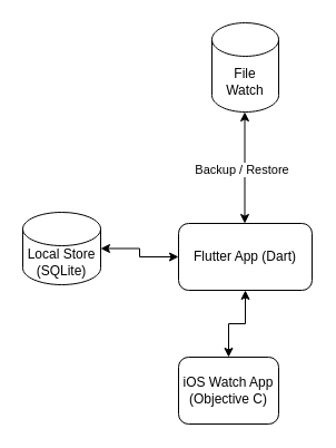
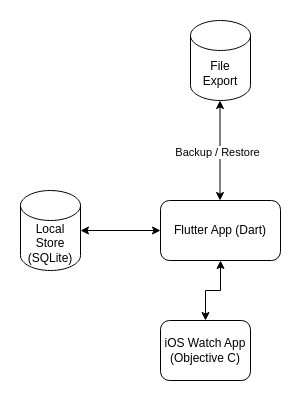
- <mxCell id="8" value="File &lt;br&gt;Watch" style="shape=cylinder3;whiteSpace=wrap;html=1;boundedLbl=1;backgroundOutline=1;size=15;" vertex="1" parent="1"><mxGeometry x="190" y="20" width="60" height="80" as="geometry" /></mxCell>
+ <mxCell id="8" value="File &lt;br&gt;Export" style="shape=cylinder3;whiteSpace=wrap;html=1;boundedLbl=1;backgroundOutline=1;size=15;" vertex="1" parent="1"><mxGeometry x="190" y="20" width="60" height="80" as="geometry" /></mxCell>
- <mxCell id="5" value="Local Store (SQLite)" style="shape=cylinder3;whiteSpace=wrap;html=1;boundedLbl=1;backgroundOutline=1;size=15;" vertex="1" parent="1"><mxGeometry x="20" y="190" width="70" height="65" as="geometry" /></mxCell>
+ <mxCell id="5" value="Local Store (SQLite)" style="shape=cylinder3;whiteSpace=wrap;html=1;boundedLbl=1;backgroundOutline=1;size=15;" vertex="1" parent="1"><mxGeometry x="20" y="190" width="60" height="80" as="geometry" /></mxCell>
